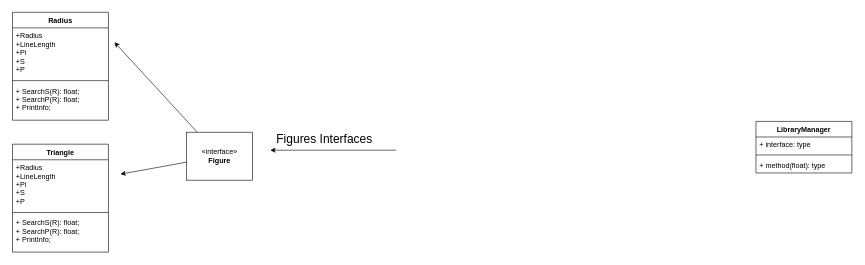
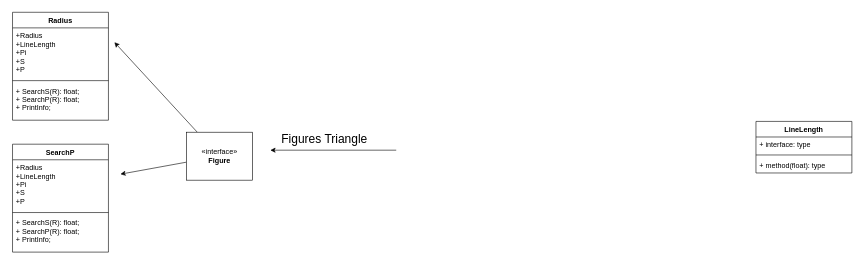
- <mxCell id="3" value="LibraryManager" style="swimlane;fontStyle=1;align=center;verticalAlign=top;childLayout=stackLayout;horizontal=1;startSize=26;horizontalStack=0;resizeParent=1;resizeParentMax=0;resizeLast=0;collapsible=1;marginBottom=0;" vertex="1" parent="1"><mxGeometry x="1260" y="202" width="160" height="86" as="geometry" /></mxCell>
+ <mxCell id="3" value="LineLength" style="swimlane;fontStyle=1;align=center;verticalAlign=top;childLayout=stackLayout;horizontal=1;startSize=26;horizontalStack=0;resizeParent=1;resizeParentMax=0;resizeLast=0;collapsible=1;marginBottom=0;" vertex="1" parent="1"><mxGeometry x="1260" y="202" width="160" height="86" as="geometry" /></mxCell>
- <mxCell id="7" value="&lt;font style=&quot;font-size: 20px&quot;&gt;Figures Interfaces&lt;/font&gt;" style="text;html=1;align=center;verticalAlign=middle;resizable=0;points=[];autosize=1;strokeColor=none;fillColor=none;" vertex="1" parent="1"><mxGeometry x="450" y="220" width="180" height="20" as="geometry" /></mxCell>
+ <mxCell id="7" value="&lt;font style=&quot;font-size: 20px&quot;&gt;Figures Triangle&lt;/font&gt;" style="text;html=1;align=center;verticalAlign=middle;resizable=0;points=[];autosize=1;strokeColor=none;fillColor=none;" vertex="1" parent="1"><mxGeometry x="450" y="220" width="180" height="20" as="geometry" /></mxCell>
- <mxCell id="15" value="Triangle" style="swimlane;fontStyle=1;align=center;verticalAlign=top;childLayout=stackLayout;horizontal=1;startSize=26;horizontalStack=0;resizeParent=1;resizeParentMax=0;resizeLast=0;collapsible=1;marginBottom=0;" vertex="1" parent="1"><mxGeometry x="20" y="240" width="160" height="180" as="geometry" /></mxCell>
+ <mxCell id="15" value="SearchP" style="swimlane;fontStyle=1;align=center;verticalAlign=top;childLayout=stackLayout;horizontal=1;startSize=26;horizontalStack=0;resizeParent=1;resizeParentMax=0;resizeLast=0;collapsible=1;marginBottom=0;" vertex="1" parent="1"><mxGeometry x="20" y="240" width="160" height="180" as="geometry" /></mxCell>
